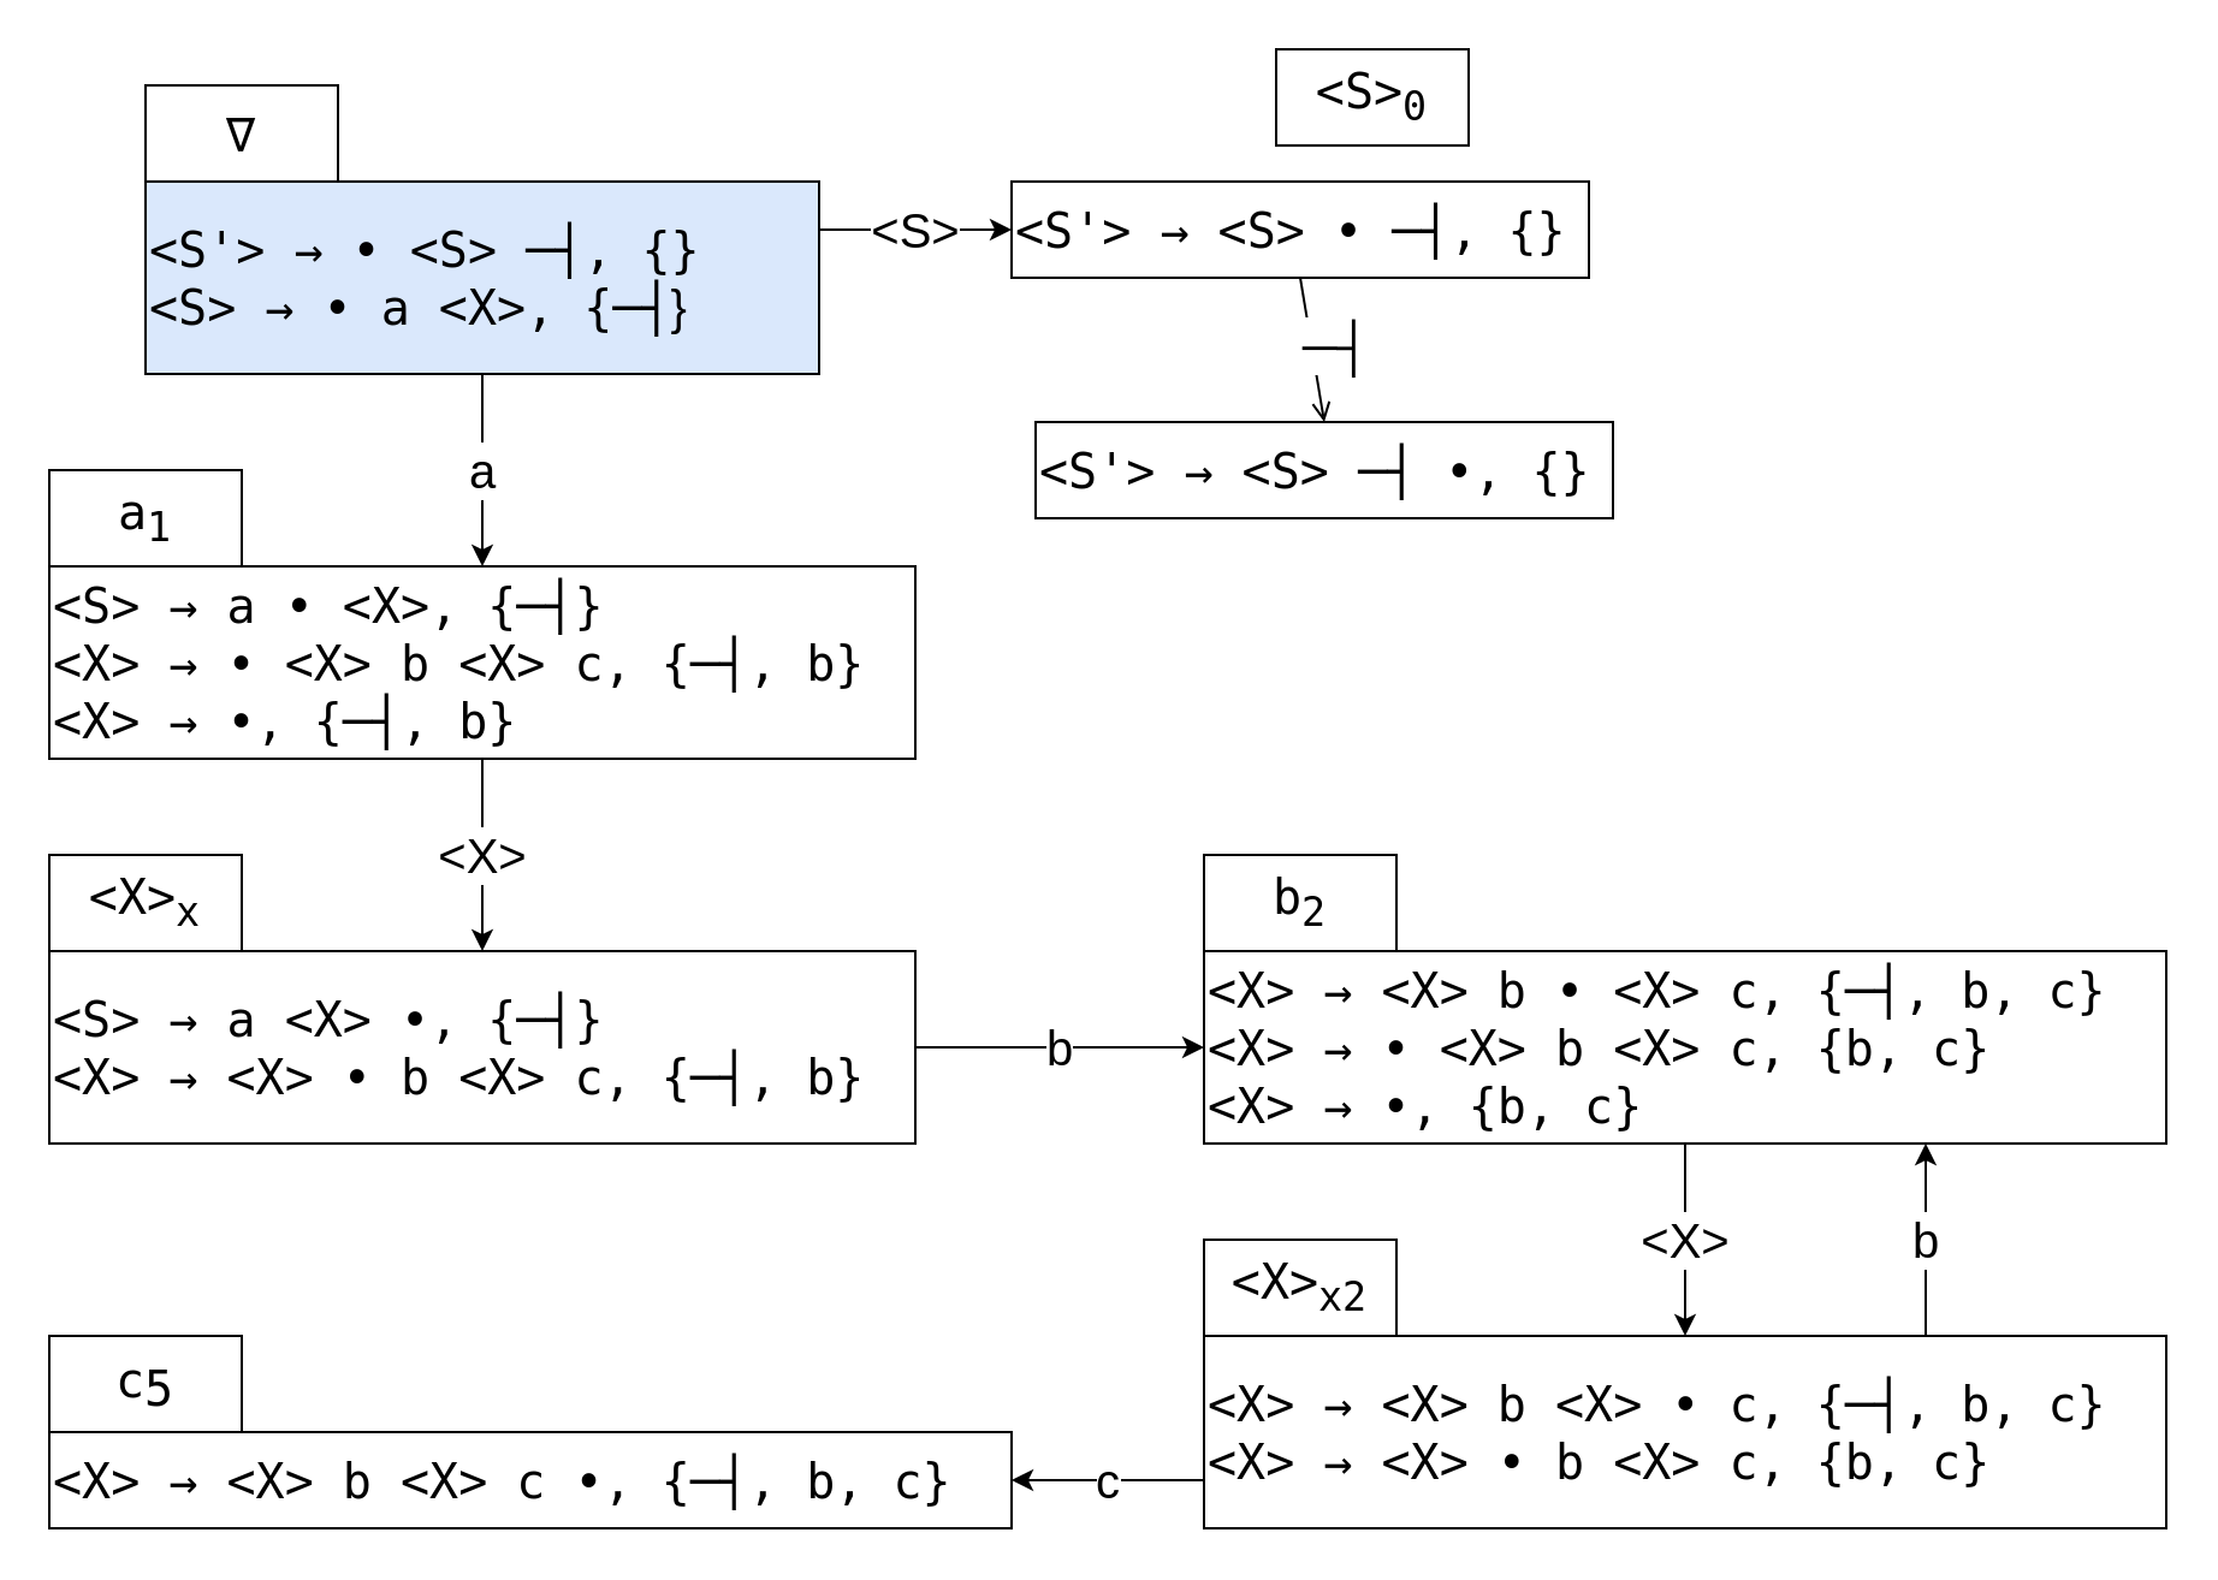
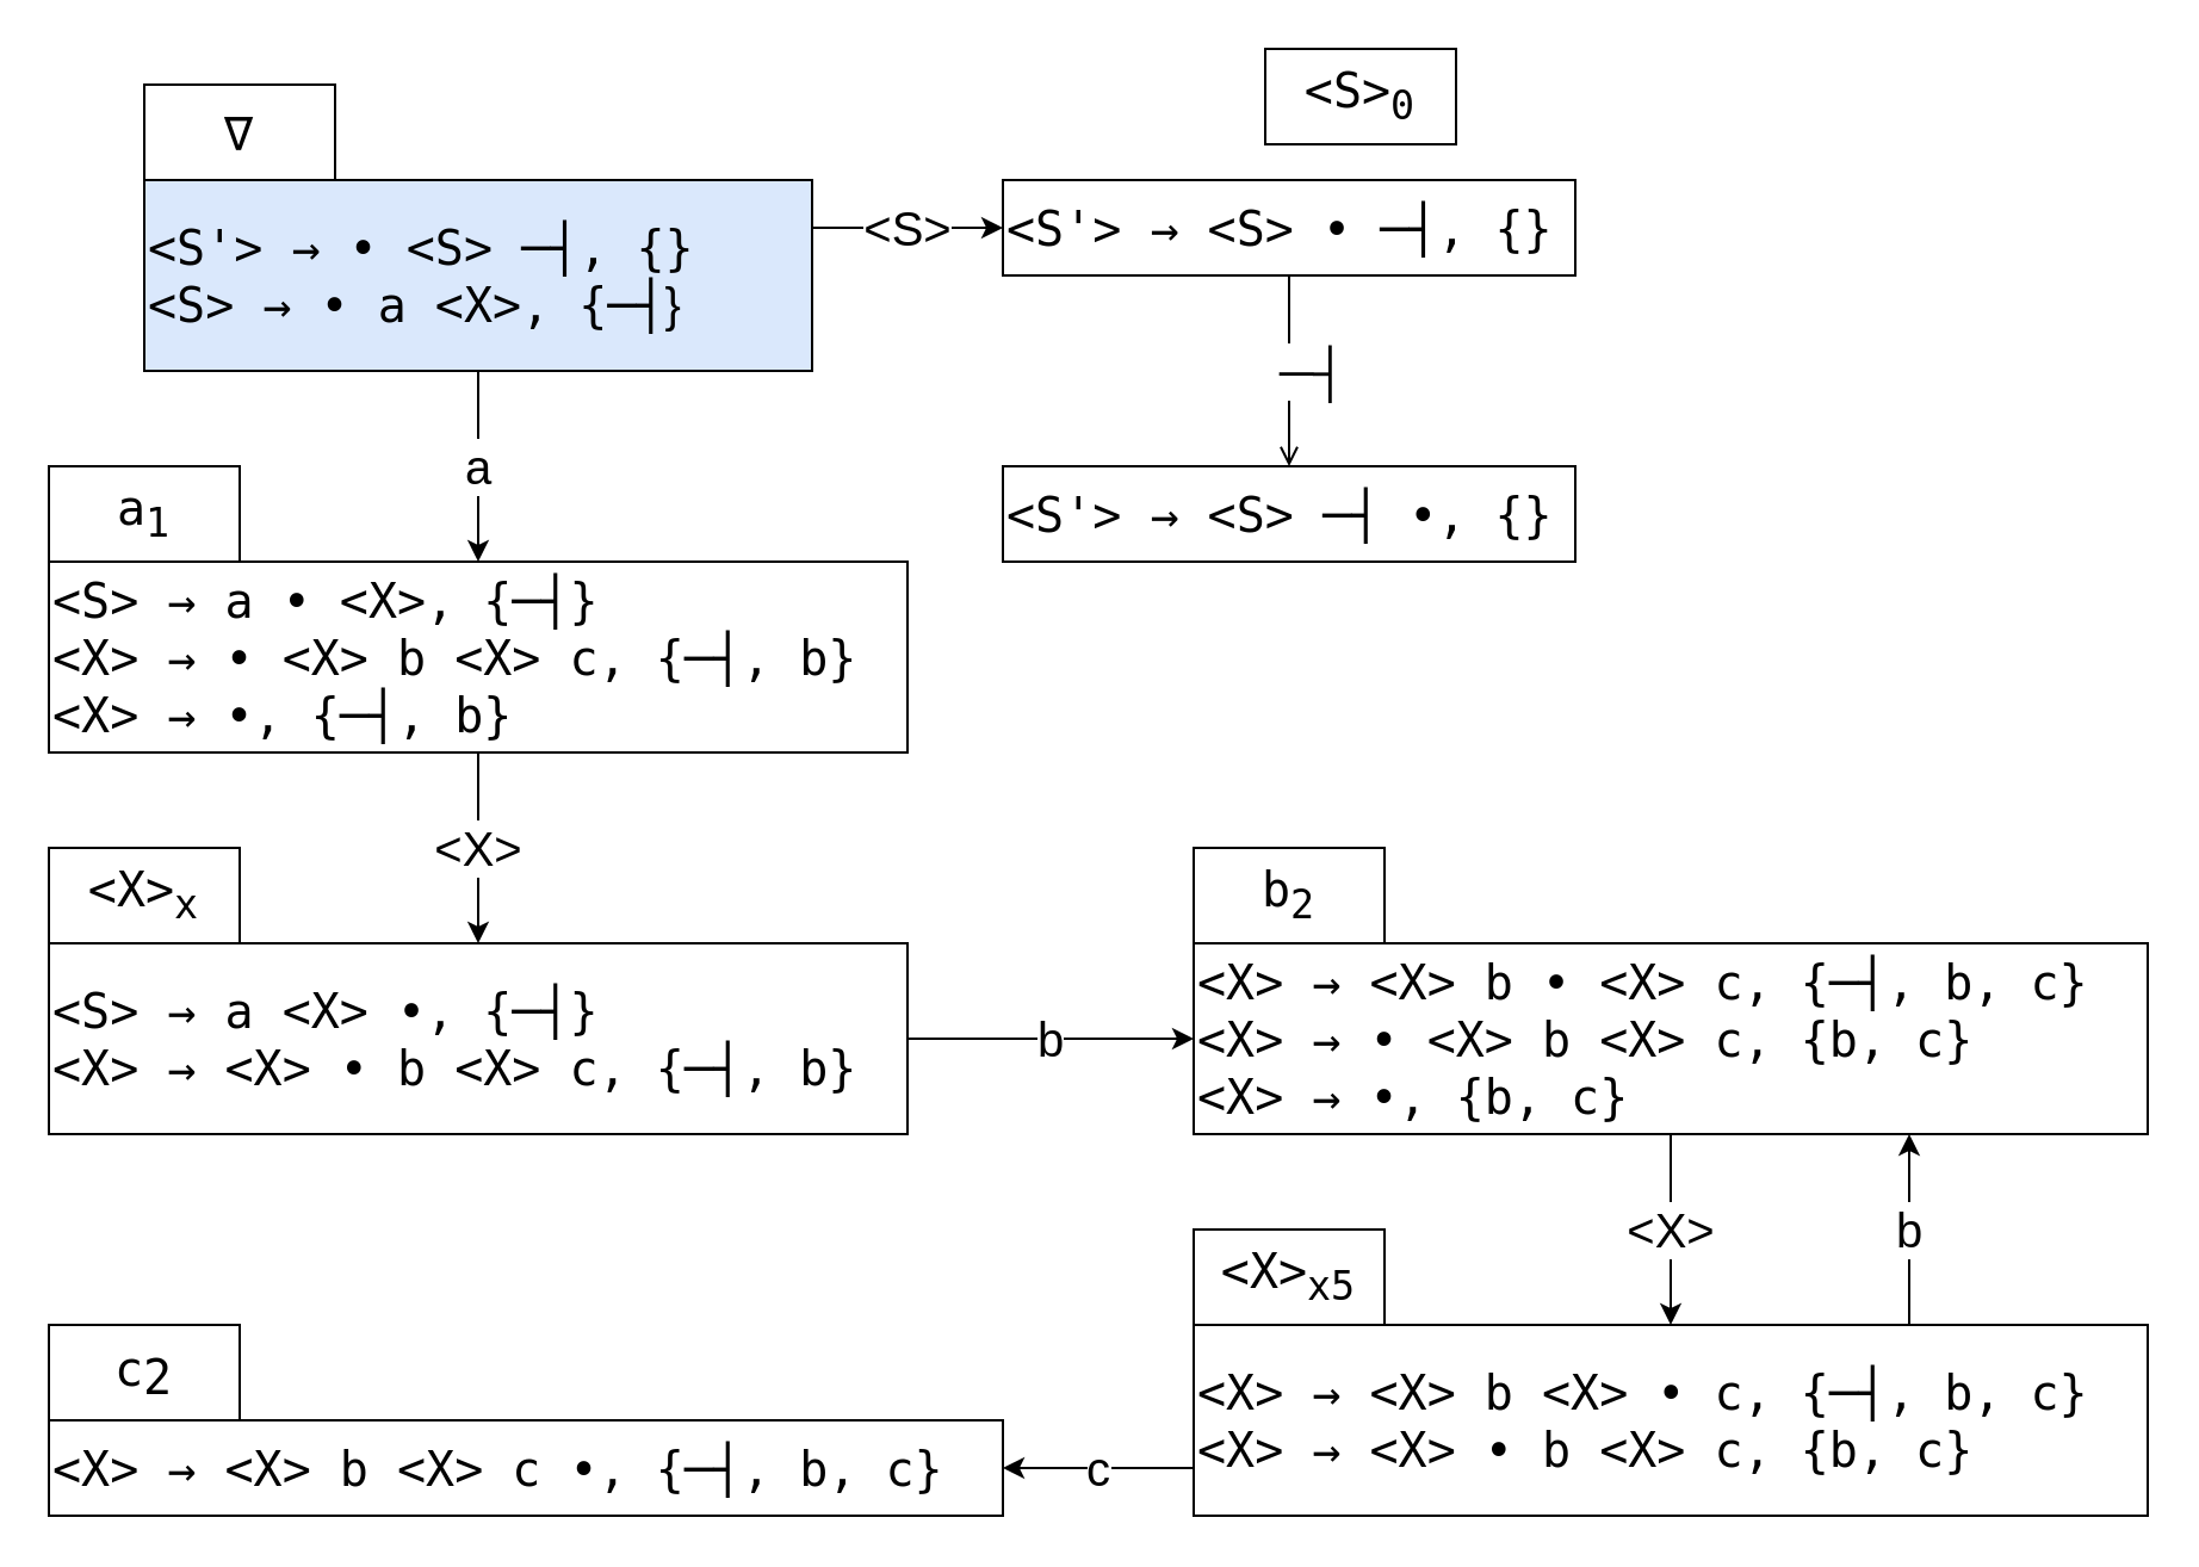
- <mxCell id="11" value="&lt;pre&gt;&lt;font&gt;&lt;div&gt;&lt;font&gt;&lt;pre&gt;&lt;font&gt;&lt;div&gt;&lt;span style=&quot;font-size: 20px&quot;&gt;&amp;lt;S'&amp;gt; → &amp;lt;S&amp;gt; ─┤ &lt;/span&gt;&lt;span style=&quot;font-size: 20px&quot;&gt;•, {}&lt;/span&gt;&lt;/div&gt;&lt;/font&gt;&lt;/pre&gt;&lt;/font&gt;&lt;/div&gt;&lt;/font&gt;&lt;/pre&gt;" style="rounded=0;whiteSpace=wrap;html=1;align=left;" parent="1" vertex="1"><mxGeometry x="430" y="175" width="240" height="40" as="geometry" /></mxCell>
+ <mxCell id="11" value="&lt;pre&gt;&lt;font&gt;&lt;div&gt;&lt;font&gt;&lt;pre&gt;&lt;font&gt;&lt;div&gt;&lt;span style=&quot;font-size: 20px&quot;&gt;&amp;lt;S'&amp;gt; → &amp;lt;S&amp;gt; ─┤ &lt;/span&gt;&lt;span style=&quot;font-size: 20px&quot;&gt;•, {}&lt;/span&gt;&lt;/div&gt;&lt;/font&gt;&lt;/pre&gt;&lt;/font&gt;&lt;/div&gt;&lt;/font&gt;&lt;/pre&gt;" style="rounded=0;whiteSpace=wrap;html=1;align=left;" parent="1" vertex="1"><mxGeometry x="420" y="195" width="240" height="40" as="geometry" /></mxCell>
- <mxCell id="22" value="&lt;pre&gt;&lt;font style=&quot;font-size: 20px&quot;&gt;&amp;lt;X&amp;gt;&lt;sub&gt;x2&lt;/sub&gt;&lt;/font&gt;&lt;/pre&gt;" style="rounded=0;whiteSpace=wrap;html=1;" parent="1" vertex="1"><mxGeometry x="500" y="515" width="80" height="40" as="geometry" /></mxCell>
+ <mxCell id="22" value="&lt;pre&gt;&lt;font style=&quot;font-size: 20px&quot;&gt;&amp;lt;X&amp;gt;&lt;sub&gt;x5&lt;/sub&gt;&lt;/font&gt;&lt;/pre&gt;" style="rounded=0;whiteSpace=wrap;html=1;" parent="1" vertex="1"><mxGeometry x="500" y="515" width="80" height="40" as="geometry" /></mxCell>
- <mxCell id="24" value="&lt;pre&gt;&lt;span style=&quot;font-family: monospace ; font-size: 20px ; text-align: left&quot;&gt;c&lt;/span&gt;&lt;span style=&quot;vertical-align: sub ; font-size: 20px&quot;&gt;5&lt;/span&gt;&lt;/pre&gt;" style="rounded=0;whiteSpace=wrap;html=1;" parent="1" vertex="1"><mxGeometry x="20" y="555" width="80" height="40" as="geometry" /></mxCell>
+ <mxCell id="24" value="&lt;pre&gt;&lt;span style=&quot;font-family: monospace ; font-size: 20px ; text-align: left&quot;&gt;c&lt;/span&gt;&lt;span style=&quot;vertical-align: sub ; font-size: 20px&quot;&gt;2&lt;/span&gt;&lt;/pre&gt;" style="rounded=0;whiteSpace=wrap;html=1;" parent="1" vertex="1"><mxGeometry x="20" y="555" width="80" height="40" as="geometry" /></mxCell>
